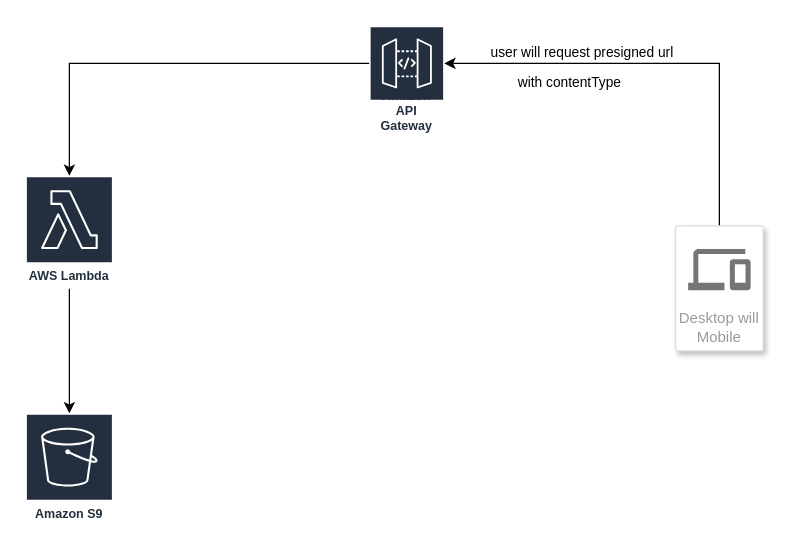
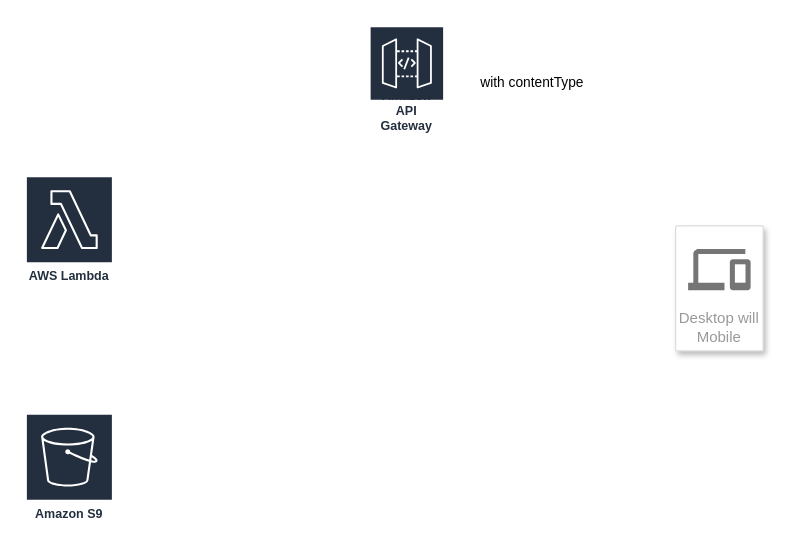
- <mxCell id="5" style="edgeStyle=orthogonalEdgeStyle;rounded=0;orthogonalLoop=1;jettySize=auto;html=1;" edge="1" parent="1" source="6" target="4"><mxGeometry relative="1" as="geometry"><Array as="points"><mxPoint x="55" y="50" /></Array></mxGeometry></mxCell>
- <mxCell id="7" style="edgeStyle=orthogonalEdgeStyle;rounded=0;orthogonalLoop=1;jettySize=auto;html=1;" edge="1" parent="1" source="9" target="6"><mxGeometry relative="1" as="geometry"><Array as="points"><mxPoint x="575" y="50" /></Array></mxGeometry></mxCell>
- <mxCell id="8" value="user will request presigned url" style="edgeLabel;html=1;align=center;verticalAlign=middle;resizable=0;points=[];" vertex="1" connectable="0" parent="7"><mxGeometry x="0.377" y="4" relative="1" as="geometry"><mxPoint y="-14" as="offset" /></mxGeometry></mxCell>
- <mxCell id="11" value="&lt;font style=&quot;font-size: 11px;&quot;&gt;with contentType&lt;/font&gt;" style="text;html=1;align=center;verticalAlign=middle;resizable=0;points=[];autosize=1;strokeColor=none;fillColor=none;" vertex="1" parent="1"><mxGeometry x="400" y="50" width="110" height="30" as="geometry" /></mxCell>
+ <mxCell id="11" value="&lt;font style=&quot;font-size: 11px;&quot;&gt;with contentType&lt;/font&gt;" style="text;html=1;align=center;verticalAlign=middle;resizable=0;points=[];autosize=1;strokeColor=none;fillColor=none;" vertex="1" parent="1"><mxGeometry x="370" y="50" width="110" height="30" as="geometry" /></mxCell>
- <mxCell id="3" style="edgeStyle=orthogonalEdgeStyle;rounded=0;orthogonalLoop=1;jettySize=auto;html=1;" edge="1" parent="1" source="4" target="2"><mxGeometry relative="1" as="geometry" /></mxCell>
